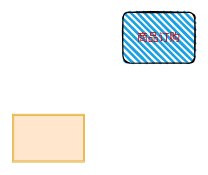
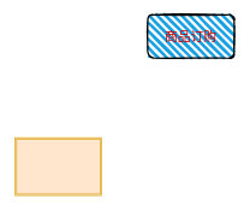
- <mxCell id="2" value="&lt;font style=&quot;font-size: 18px&quot; color=&quot;#cc0000&quot;&gt;商品订购&lt;/font&gt;" style="rounded=1;whiteSpace=wrap;html=1;strokeWidth=2;fillWeight=4;hachureGap=8;hachureAngle=45;fillColor=#1ba1e2;sketch=1;" vertex="1" parent="1"><mxGeometry x="204" y="20" width="120" height="85" as="geometry" /></mxCell>
+ <mxCell id="2" value="&lt;font style=&quot;font-size: 18px&quot; color=&quot;#cc0000&quot;&gt;商品订购&lt;/font&gt;" style="rounded=1;whiteSpace=wrap;html=1;strokeWidth=2;fillWeight=4;hachureGap=8;hachureAngle=45;fillColor=#1ba1e2;sketch=1;" vertex="1" parent="1"><mxGeometry x="204" y="20" width="120" height="60" as="geometry" /></mxCell>
